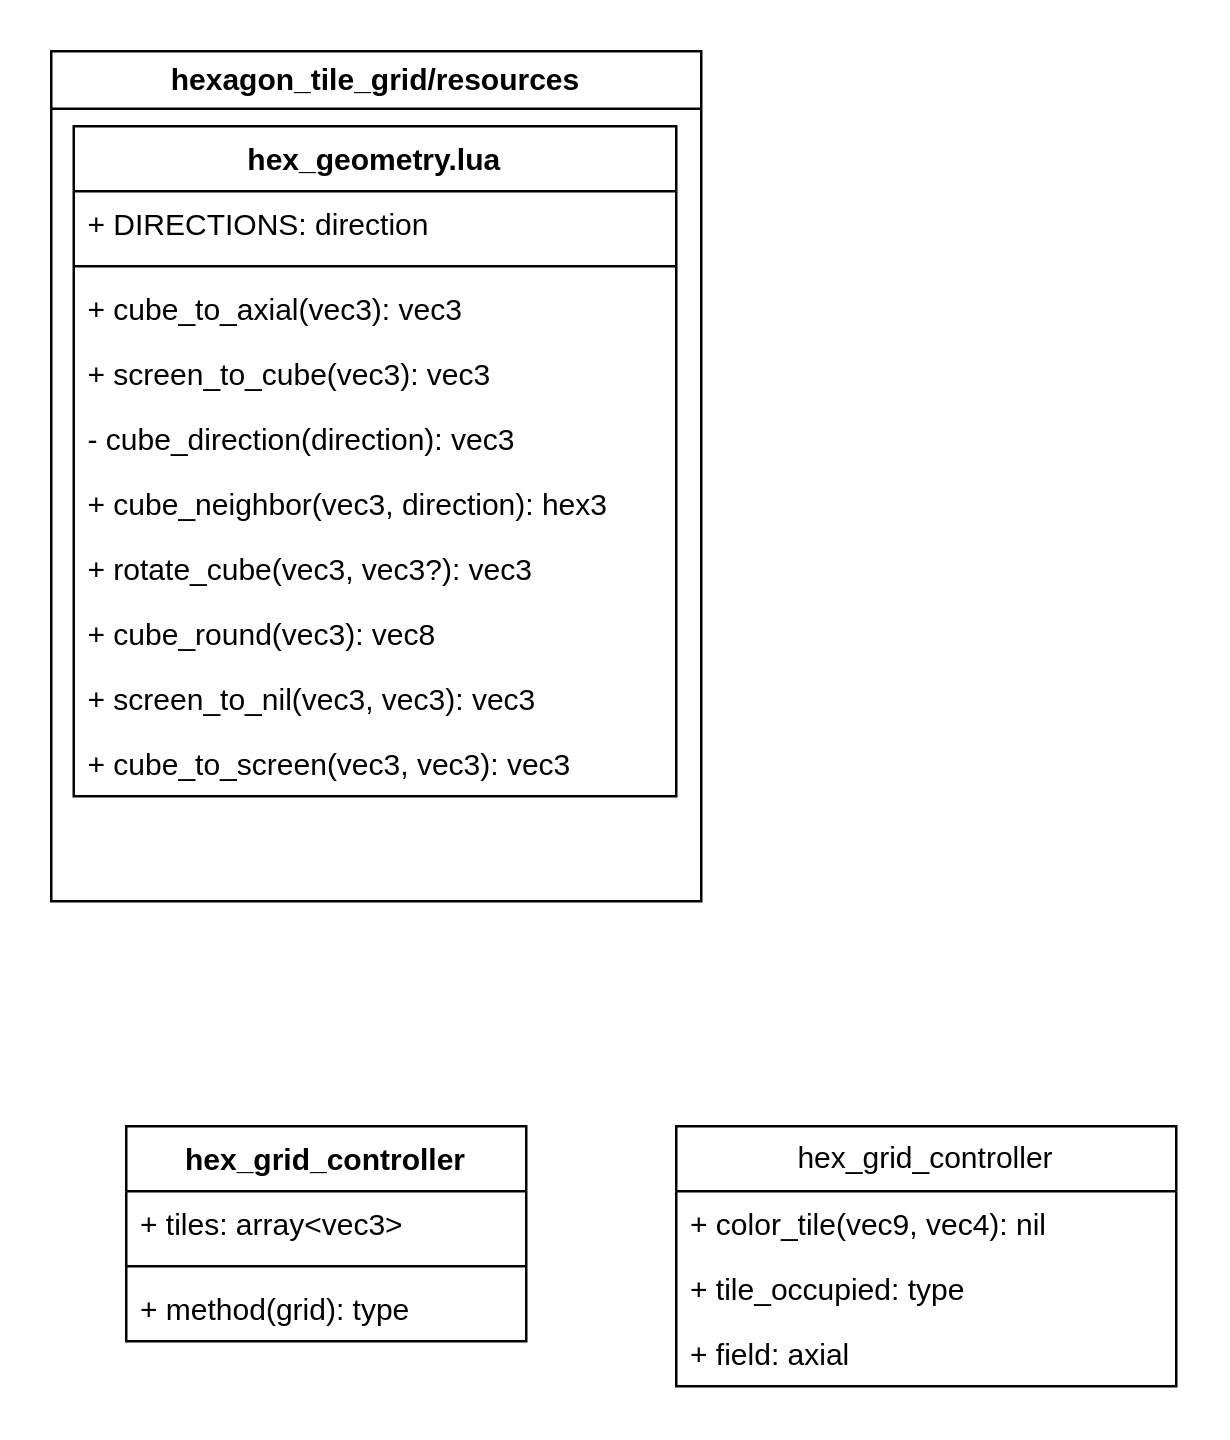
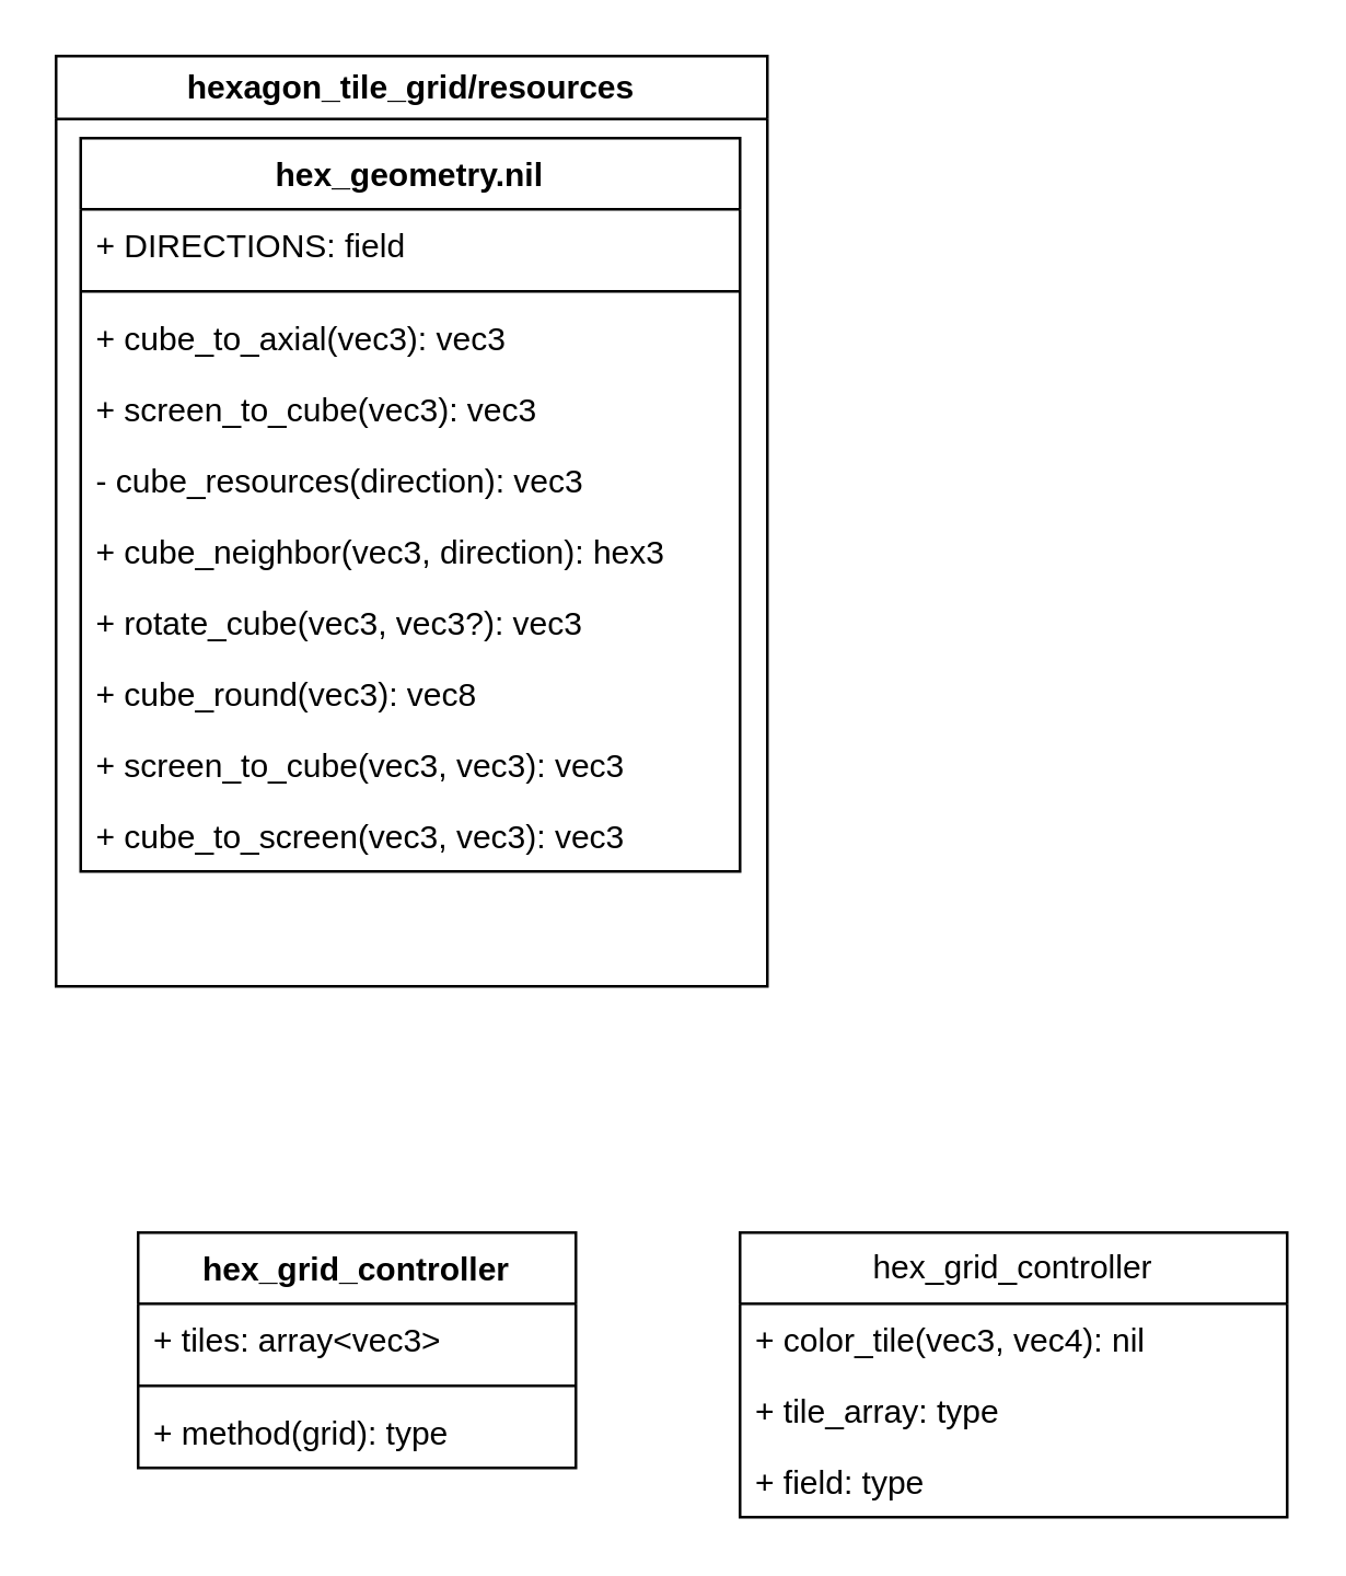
- <mxCell id="11" value="hex_geometry.lua" style="swimlane;fontStyle=1;align=center;verticalAlign=top;childLayout=stackLayout;horizontal=1;startSize=26;horizontalStack=0;resizeParent=1;resizeParentMax=0;resizeLast=0;collapsible=1;marginBottom=0;whiteSpace=wrap;html=1;" vertex="1" parent="10"><mxGeometry x="9" y="30" width="241" height="268" as="geometry"><mxRectangle x="9" y="30" width="140" height="30" as="alternateBounds" /></mxGeometry></mxCell>
+ <mxCell id="11" value="hex_geometry.nil" style="swimlane;fontStyle=1;align=center;verticalAlign=top;childLayout=stackLayout;horizontal=1;startSize=26;horizontalStack=0;resizeParent=1;resizeParentMax=0;resizeLast=0;collapsible=1;marginBottom=0;whiteSpace=wrap;html=1;" vertex="1" parent="10"><mxGeometry x="9" y="30" width="241" height="268" as="geometry"><mxRectangle x="9" y="30" width="140" height="30" as="alternateBounds" /></mxGeometry></mxCell>
- <mxCell id="12" value="+ DIRECTIONS: direction" style="text;strokeColor=none;fillColor=none;align=left;verticalAlign=top;spacingLeft=4;spacingRight=4;overflow=hidden;rotatable=0;points=[[0,0.5],[1,0.5]];portConstraint=eastwest;whiteSpace=wrap;html=1;" vertex="1" parent="11"><mxGeometry y="26" width="241" height="26" as="geometry" /></mxCell>
+ <mxCell id="12" value="+ DIRECTIONS: field" style="text;strokeColor=none;fillColor=none;align=left;verticalAlign=top;spacingLeft=4;spacingRight=4;overflow=hidden;rotatable=0;points=[[0,0.5],[1,0.5]];portConstraint=eastwest;whiteSpace=wrap;html=1;" vertex="1" parent="11"><mxGeometry y="26" width="241" height="26" as="geometry" /></mxCell>
- <mxCell id="16" value="-&lt;span style=&quot;background-color: transparent; color: light-dark(rgb(0, 0, 0), rgb(255, 255, 255));&quot;&gt;&amp;nbsp;cube_direction(direction): vec3&lt;/span&gt;" style="text;strokeColor=none;fillColor=none;align=left;verticalAlign=top;spacingLeft=4;spacingRight=4;overflow=hidden;rotatable=0;points=[[0,0.5],[1,0.5]];portConstraint=eastwest;whiteSpace=wrap;html=1;" vertex="1" parent="11"><mxGeometry y="112" width="241" height="26" as="geometry" /></mxCell>
+ <mxCell id="16" value="-&lt;span style=&quot;background-color: transparent; color: light-dark(rgb(0, 0, 0), rgb(255, 255, 255));&quot;&gt;&amp;nbsp;cube_resources(direction): vec3&lt;/span&gt;" style="text;strokeColor=none;fillColor=none;align=left;verticalAlign=top;spacingLeft=4;spacingRight=4;overflow=hidden;rotatable=0;points=[[0,0.5],[1,0.5]];portConstraint=eastwest;whiteSpace=wrap;html=1;" vertex="1" parent="11"><mxGeometry y="112" width="241" height="26" as="geometry" /></mxCell>
- <mxCell id="20" value="+ screen_to_nil&lt;span style=&quot;background-color: transparent; color: light-dark(rgb(0, 0, 0), rgb(255, 255, 255));&quot;&gt;(vec3, vec3): vec3&lt;/span&gt;" style="text;strokeColor=none;fillColor=none;align=left;verticalAlign=top;spacingLeft=4;spacingRight=4;overflow=hidden;rotatable=0;points=[[0,0.5],[1,0.5]];portConstraint=eastwest;whiteSpace=wrap;html=1;" vertex="1" parent="11"><mxGeometry y="216" width="241" height="26" as="geometry" /></mxCell>
+ <mxCell id="20" value="+ screen_to_cube&lt;span style=&quot;background-color: transparent; color: light-dark(rgb(0, 0, 0), rgb(255, 255, 255));&quot;&gt;(vec3, vec3): vec3&lt;/span&gt;" style="text;strokeColor=none;fillColor=none;align=left;verticalAlign=top;spacingLeft=4;spacingRight=4;overflow=hidden;rotatable=0;points=[[0,0.5],[1,0.5]];portConstraint=eastwest;whiteSpace=wrap;html=1;" vertex="1" parent="11"><mxGeometry y="216" width="241" height="26" as="geometry" /></mxCell>
- <mxCell id="3" value="+ color_tile(vec9, vec4): nil&amp;nbsp;" style="text;strokeColor=none;fillColor=none;align=left;verticalAlign=top;spacingLeft=4;spacingRight=4;overflow=hidden;rotatable=0;points=[[0,0.5],[1,0.5]];portConstraint=eastwest;whiteSpace=wrap;html=1;" vertex="1" parent="2"><mxGeometry y="26" width="200" height="26" as="geometry" /></mxCell>
+ <mxCell id="3" value="+ color_tile(vec3, vec4): nil&amp;nbsp;" style="text;strokeColor=none;fillColor=none;align=left;verticalAlign=top;spacingLeft=4;spacingRight=4;overflow=hidden;rotatable=0;points=[[0,0.5],[1,0.5]];portConstraint=eastwest;whiteSpace=wrap;html=1;" vertex="1" parent="2"><mxGeometry y="26" width="200" height="26" as="geometry" /></mxCell>
- <mxCell id="4" value="+ tile_occupied: type" style="text;strokeColor=none;fillColor=none;align=left;verticalAlign=top;spacingLeft=4;spacingRight=4;overflow=hidden;rotatable=0;points=[[0,0.5],[1,0.5]];portConstraint=eastwest;whiteSpace=wrap;html=1;" vertex="1" parent="2"><mxGeometry y="52" width="200" height="26" as="geometry" /></mxCell>
+ <mxCell id="4" value="+ tile_array: type" style="text;strokeColor=none;fillColor=none;align=left;verticalAlign=top;spacingLeft=4;spacingRight=4;overflow=hidden;rotatable=0;points=[[0,0.5],[1,0.5]];portConstraint=eastwest;whiteSpace=wrap;html=1;" vertex="1" parent="2"><mxGeometry y="52" width="200" height="26" as="geometry" /></mxCell>
- <mxCell id="5" value="+ field: axial" style="text;strokeColor=none;fillColor=none;align=left;verticalAlign=top;spacingLeft=4;spacingRight=4;overflow=hidden;rotatable=0;points=[[0,0.5],[1,0.5]];portConstraint=eastwest;whiteSpace=wrap;html=1;" vertex="1" parent="2"><mxGeometry y="78" width="200" height="26" as="geometry" /></mxCell>
+ <mxCell id="5" value="+ field: type" style="text;strokeColor=none;fillColor=none;align=left;verticalAlign=top;spacingLeft=4;spacingRight=4;overflow=hidden;rotatable=0;points=[[0,0.5],[1,0.5]];portConstraint=eastwest;whiteSpace=wrap;html=1;" vertex="1" parent="2"><mxGeometry y="78" width="200" height="26" as="geometry" /></mxCell>
